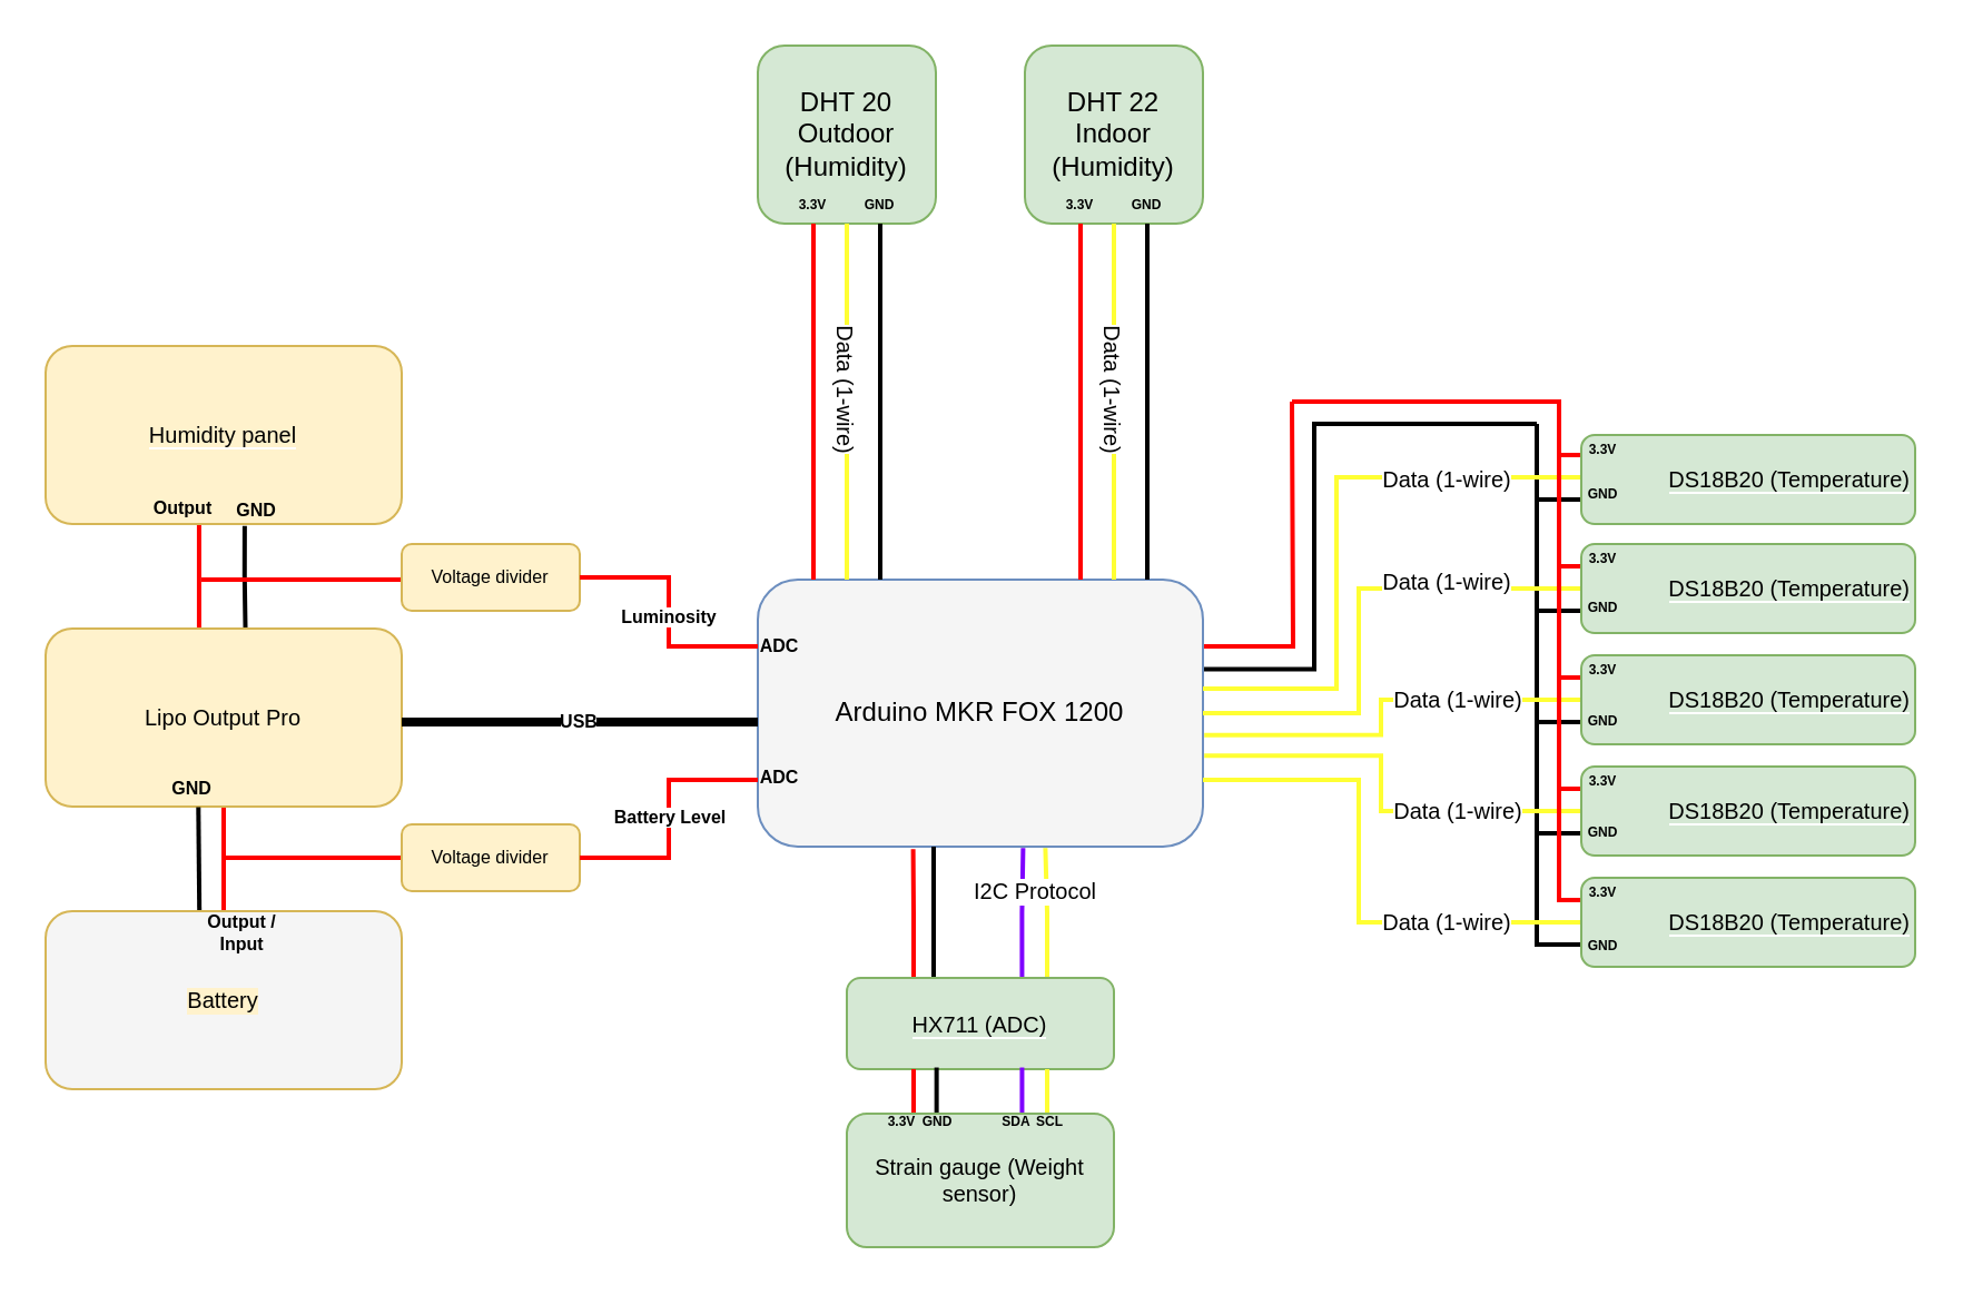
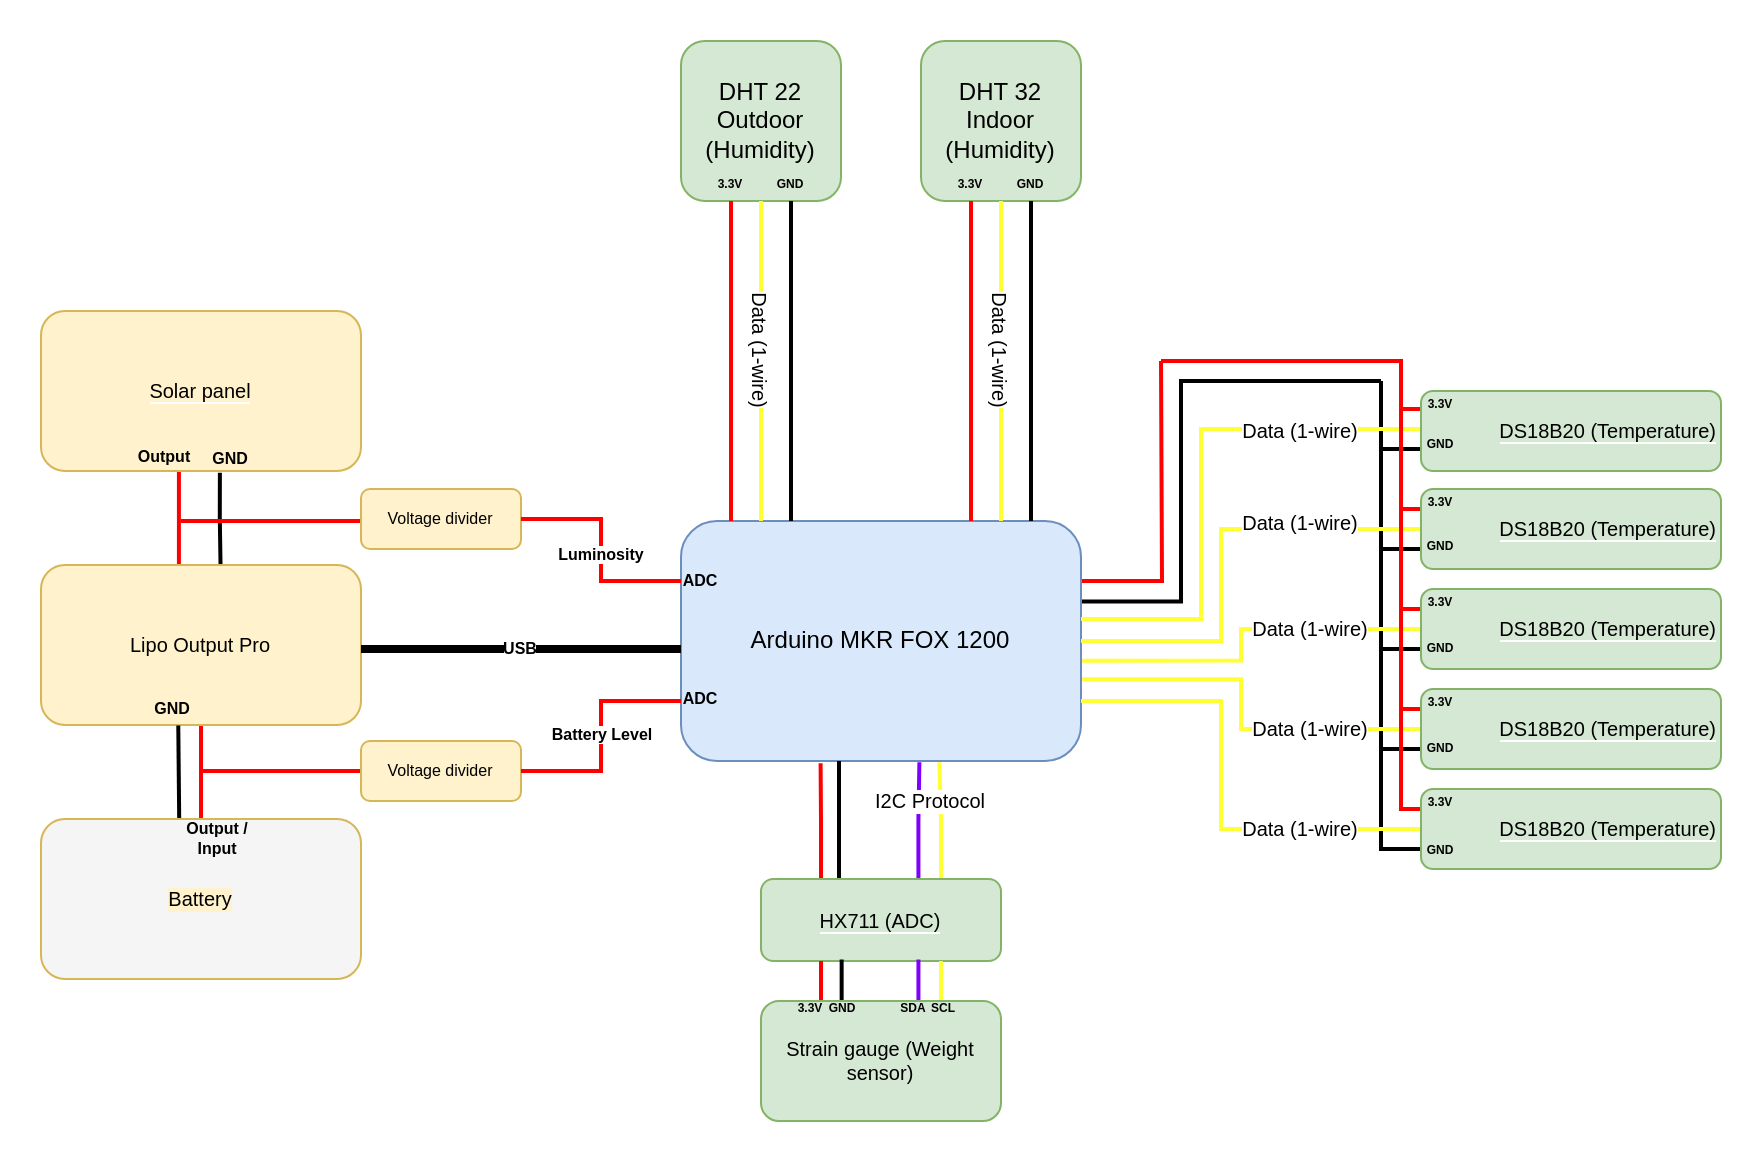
- <mxCell id="5" value="DHT 20 Outdoor&lt;br&gt;(Humidity)" style="rounded=1;whiteSpace=wrap;html=1;fillColor=#d5e8d4;strokeColor=#82b366;" vertex="1" parent="1"><mxGeometry x="340" y="20" width="80" height="80" as="geometry" /></mxCell>
+ <mxCell id="5" value="DHT 22 Outdoor&lt;br&gt;(Humidity)" style="rounded=1;whiteSpace=wrap;html=1;fillColor=#d5e8d4;strokeColor=#82b366;" vertex="1" parent="1"><mxGeometry x="340" y="20" width="80" height="80" as="geometry" /></mxCell>
- <mxCell id="6" value="DHT 22 Indoor&lt;br&gt;(Humidity)" style="rounded=1;whiteSpace=wrap;html=1;fillColor=#d5e8d4;strokeColor=#82b366;" vertex="1" parent="1"><mxGeometry x="460" y="20" width="80" height="80" as="geometry" /></mxCell>
+ <mxCell id="6" value="DHT 32 Indoor&lt;br&gt;(Humidity)" style="rounded=1;whiteSpace=wrap;html=1;fillColor=#d5e8d4;strokeColor=#82b366;" vertex="1" parent="1"><mxGeometry x="460" y="20" width="80" height="80" as="geometry" /></mxCell>
- <mxCell id="72" value="&lt;span style=&quot;background-color: rgb(255 , 242 , 204)&quot;&gt;Humidity panel&lt;/span&gt;" style="rounded=1;whiteSpace=wrap;html=1;labelBackgroundColor=default;fontSize=10;strokeColor=#d6b656;fillColor=#fff2cc;align=center;" vertex="1" parent="1"><mxGeometry x="20" y="155" width="160" height="80" as="geometry" /></mxCell>
+ <mxCell id="72" value="&lt;span style=&quot;background-color: rgb(255 , 242 , 204)&quot;&gt;Solar panel&lt;/span&gt;" style="rounded=1;whiteSpace=wrap;html=1;labelBackgroundColor=default;fontSize=10;strokeColor=#d6b656;fillColor=#fff2cc;align=center;" vertex="1" parent="1"><mxGeometry x="20" y="155" width="160" height="80" as="geometry" /></mxCell>
- <mxCell id="4" value="Arduino MKR FOX 1200" style="rounded=1;whiteSpace=wrap;html=1;fillColor=#f5f5f5;strokeColor=#6c8ebf;" vertex="1" parent="1"><mxGeometry x="340" y="260" width="200" height="120" as="geometry" /></mxCell>
+ <mxCell id="4" value="Arduino MKR FOX 1200" style="rounded=1;whiteSpace=wrap;html=1;fillColor=#dae8fc;strokeColor=#6c8ebf;" vertex="1" parent="1"><mxGeometry x="340" y="260" width="200" height="120" as="geometry" /></mxCell>
